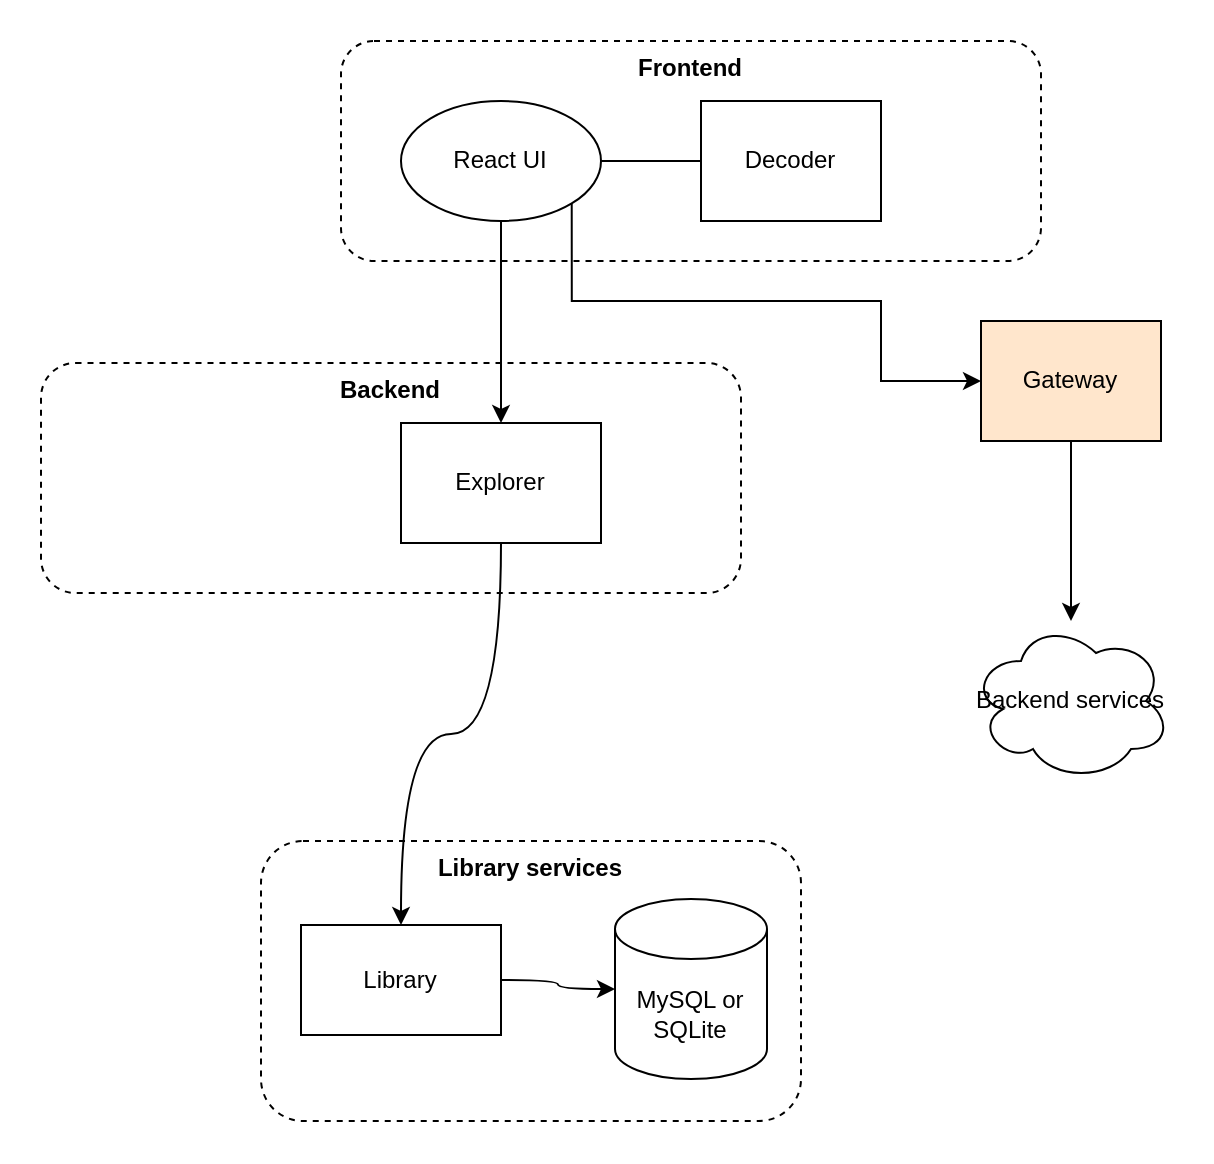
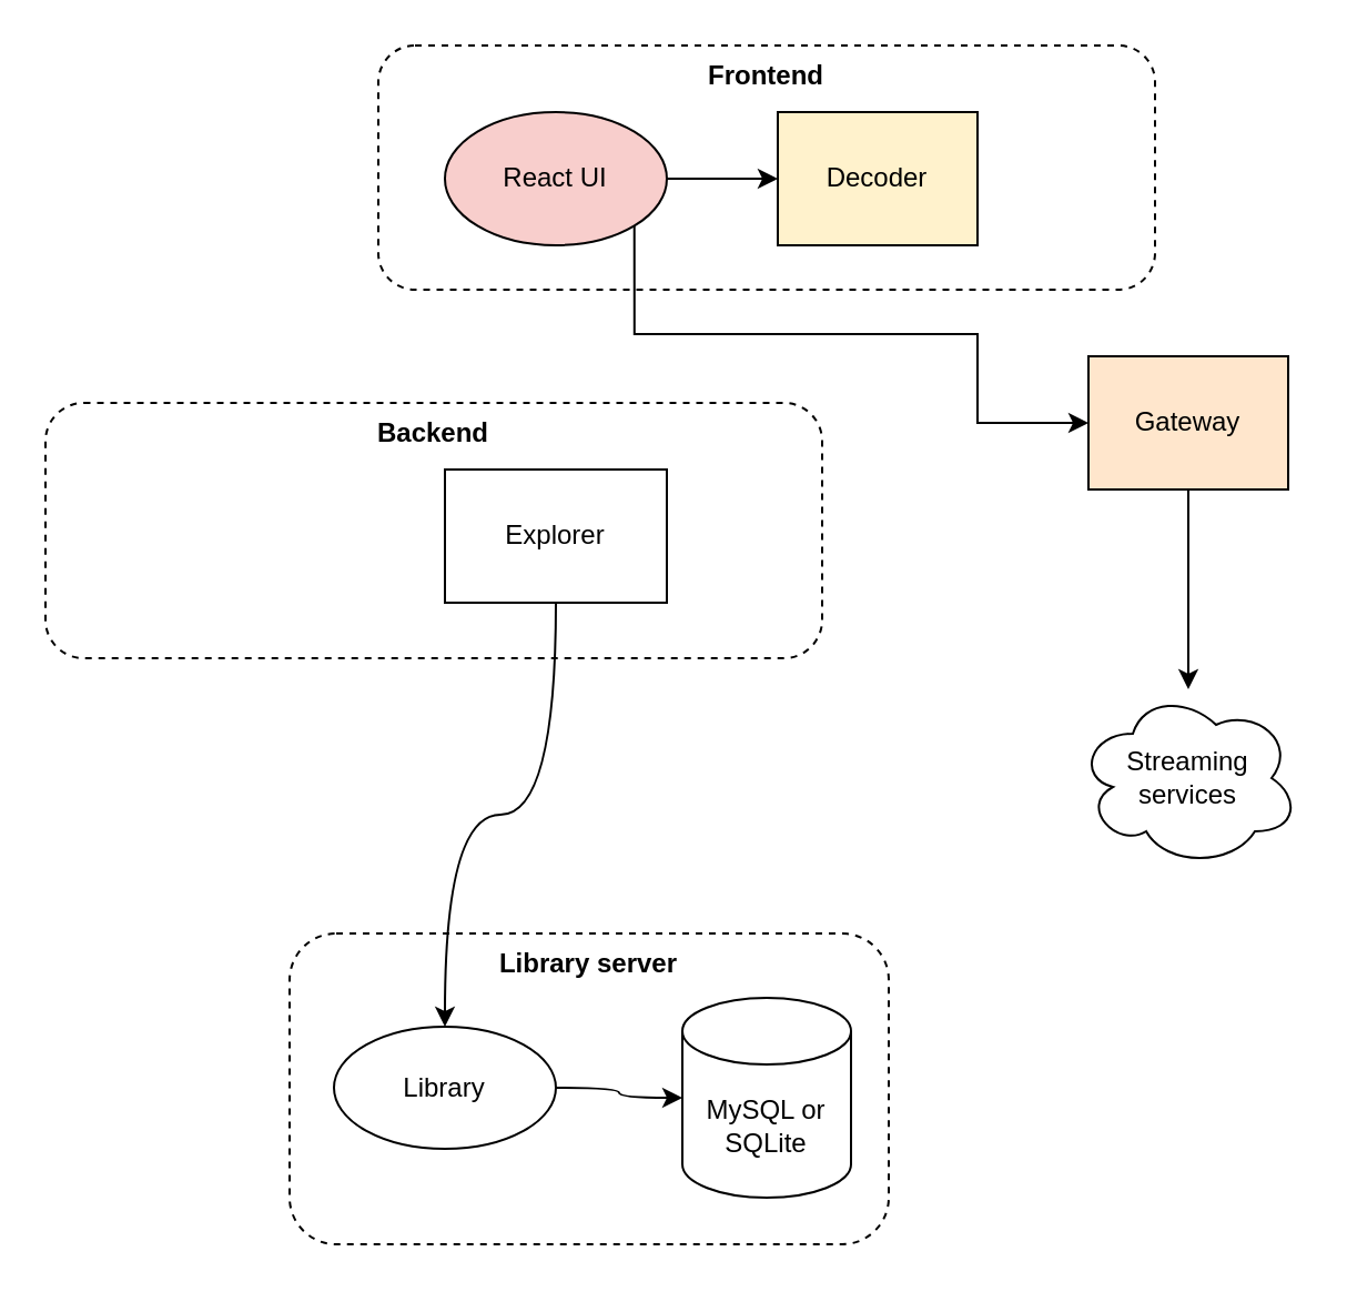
- <mxCell id="8" value="React UI" style="ellipse;whiteSpace=wrap;html=1;" parent="1" vertex="1"><mxGeometry x="200" y="50" width="100" height="60" as="geometry" /></mxCell>
+ <mxCell id="8" value="React UI" style="ellipse;whiteSpace=wrap;html=1;fillColor=#f8cecc;" parent="1" vertex="1"><mxGeometry x="200" y="50" width="100" height="60" as="geometry" /></mxCell>
- <mxCell id="5" style="edgeStyle=orthogonalEdgeStyle;orthogonalLoop=1;jettySize=auto;html=1;curved=1;endArrow=none;" parent="1" source="8" target="9" edge="1"><mxGeometry relative="1" as="geometry" /></mxCell>
+ <mxCell id="5" style="edgeStyle=orthogonalEdgeStyle;orthogonalLoop=1;jettySize=auto;html=1;curved=1;" parent="1" source="8" target="9" edge="1"><mxGeometry relative="1" as="geometry" /></mxCell>
- <mxCell id="9" value="Decoder" style="rounded=0;whiteSpace=wrap;html=1;" parent="1" vertex="1"><mxGeometry x="350" y="50" width="90" height="60" as="geometry" /></mxCell>
+ <mxCell id="9" value="Decoder" style="rounded=0;whiteSpace=wrap;html=1;fillColor=#fff2cc;" parent="1" vertex="1"><mxGeometry x="350" y="50" width="90" height="60" as="geometry" /></mxCell>
- <mxCell id="6" style="edgeStyle=orthogonalEdgeStyle;curved=1;orthogonalLoop=1;jettySize=auto;html=1;entryX=0.5;entryY=0;entryDx=0;entryDy=0;" parent="1" source="8" target="11" edge="1"><mxGeometry relative="1" as="geometry" /></mxCell>
- <mxCell id="12" value="Backend services" style="ellipse;shape=cloud;whiteSpace=wrap;html=1;" parent="1" vertex="1"><mxGeometry x="485" y="310" width="100" height="80" as="geometry" /></mxCell>
+ <mxCell id="12" value="Streaming services" style="ellipse;shape=cloud;whiteSpace=wrap;html=1;" parent="1" vertex="1"><mxGeometry x="485" y="310" width="100" height="80" as="geometry" /></mxCell>
- <mxCell id="3" value="&lt;b&gt;Library services&lt;/b&gt;" style="rounded=1;whiteSpace=wrap;html=1;fillColor=none;dashed=1;strokeWidth=1;perimeterSpacing=0;align=center;verticalAlign=top;" parent="1" vertex="1"><mxGeometry x="130" y="420" width="270" height="140" as="geometry" /></mxCell>
+ <mxCell id="3" value="&lt;b&gt;Library server&lt;/b&gt;" style="rounded=1;whiteSpace=wrap;html=1;fillColor=none;dashed=1;strokeWidth=1;perimeterSpacing=0;align=center;verticalAlign=top;" parent="1" vertex="1"><mxGeometry x="130" y="420" width="270" height="140" as="geometry" /></mxCell>
- <mxCell id="15" value="Library" style="rounded=0;whiteSpace=wrap;html=1;" parent="1" vertex="1"><mxGeometry x="150" y="462" width="100" height="55" as="geometry" /></mxCell>
+ <mxCell id="15" value="Library" style="ellipse;whiteSpace=wrap;html=1;" parent="1" vertex="1"><mxGeometry x="150" y="462" width="100" height="55" as="geometry" /></mxCell>
